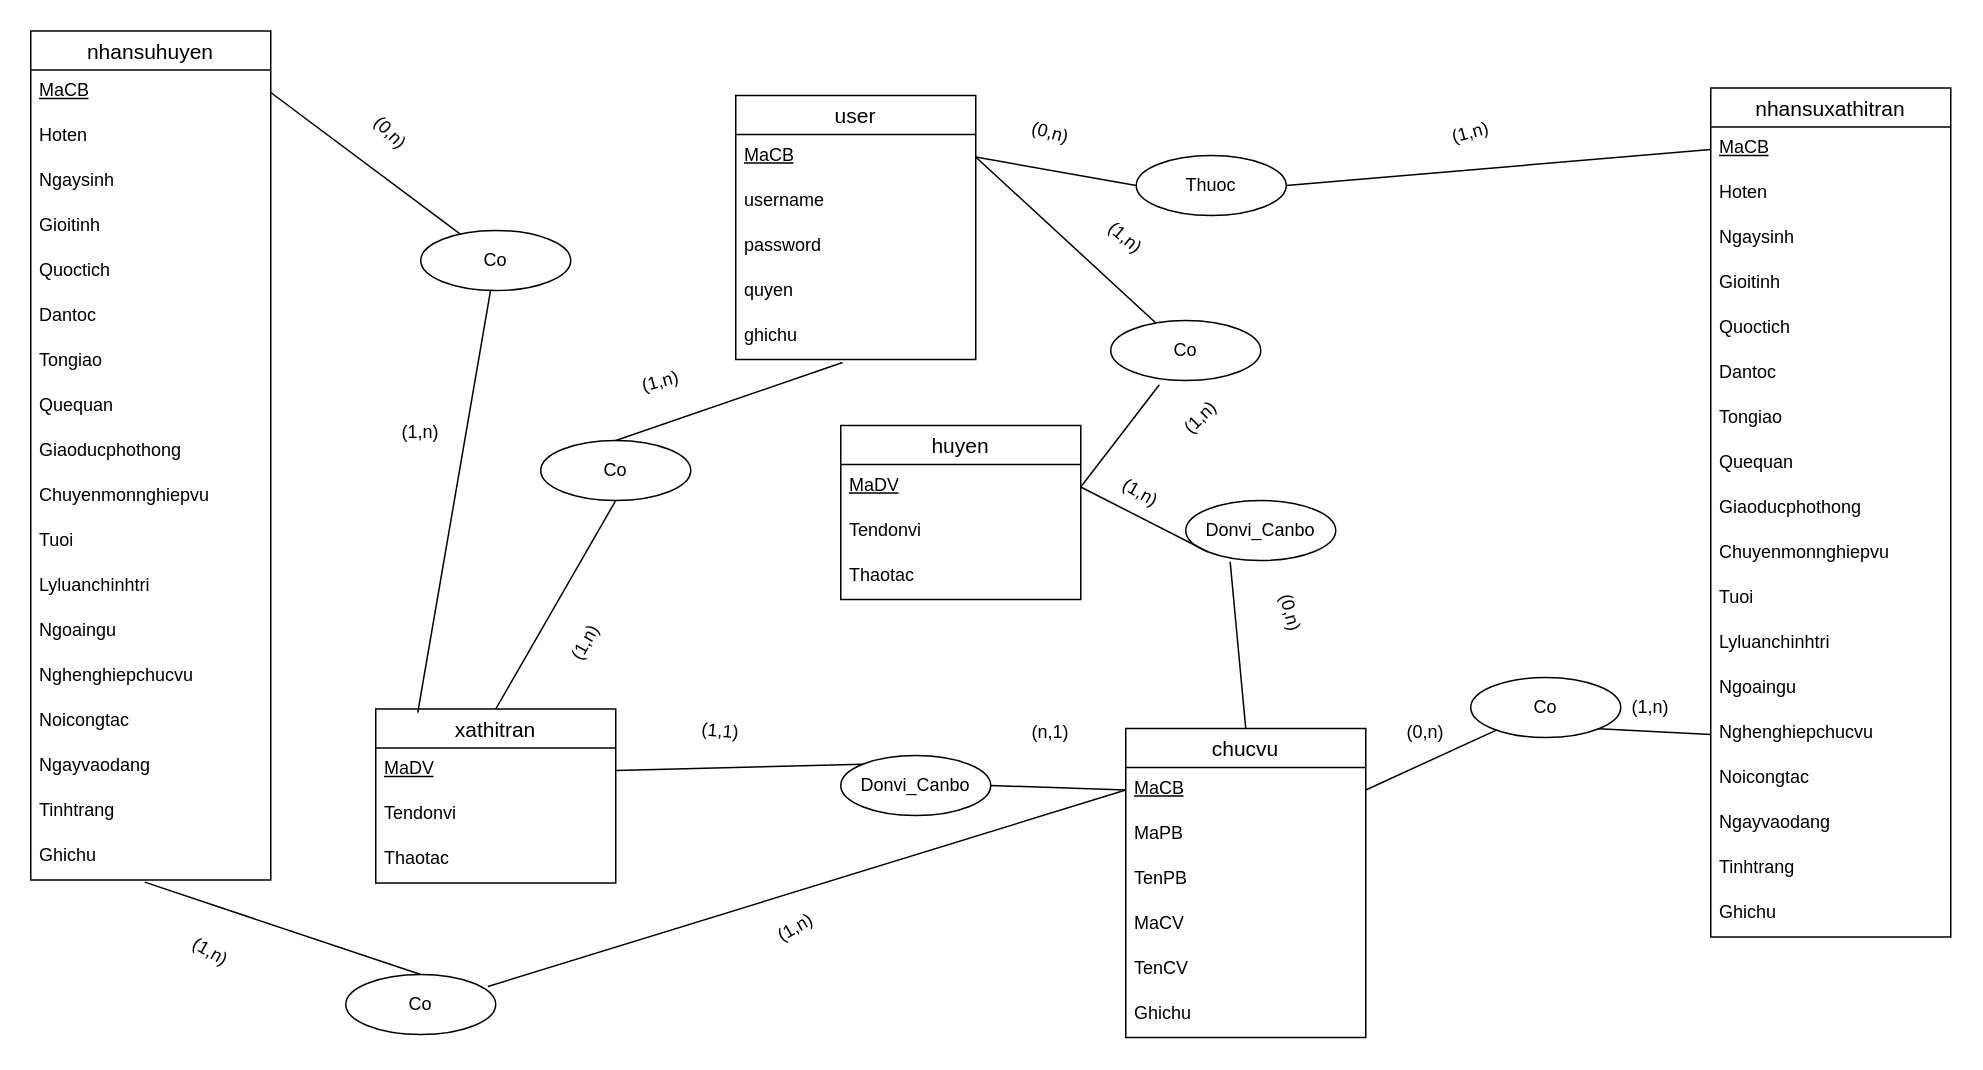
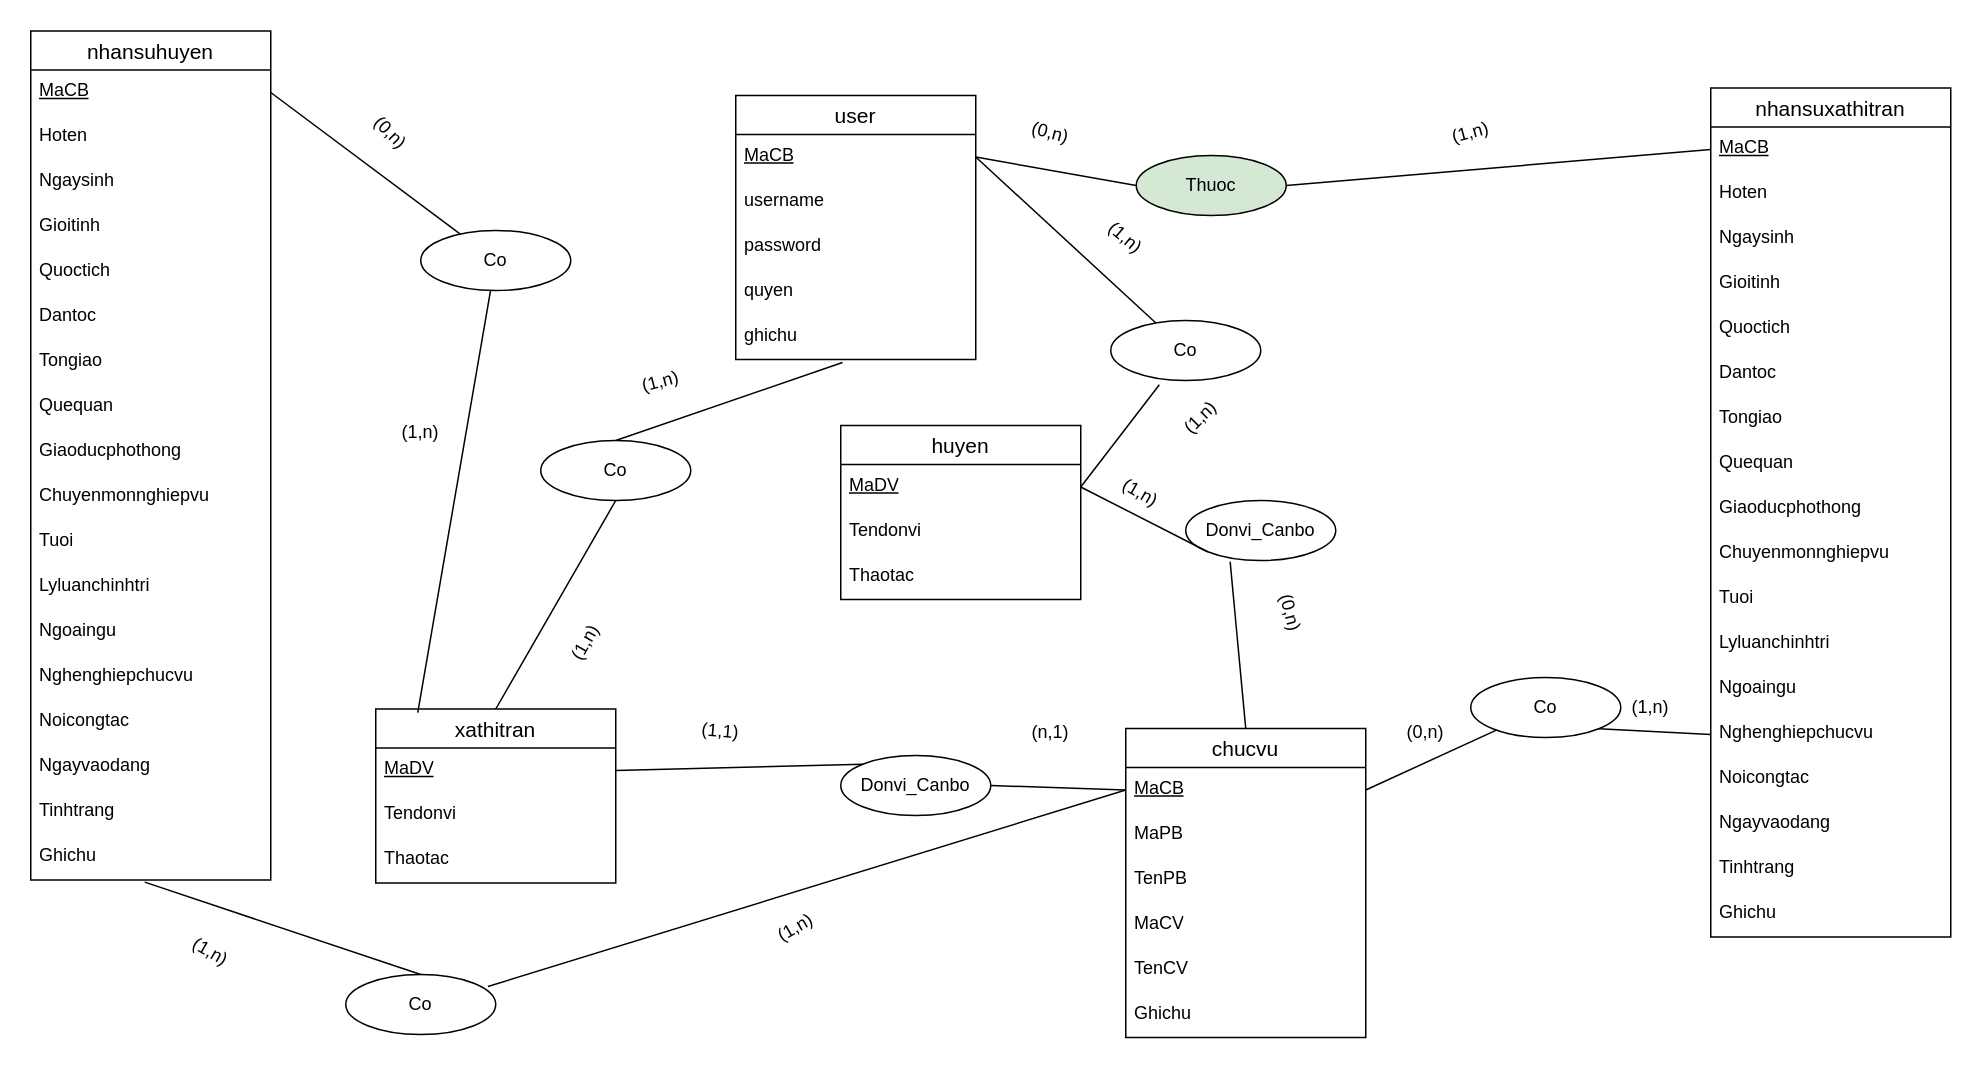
- <mxCell id="57" value="Thuoc" style="ellipse;whiteSpace=wrap;html=1;align=center;" vertex="1" parent="1"><mxGeometry x="757" y="103" width="100" height="40" as="geometry" /></mxCell>
+ <mxCell id="57" value="Thuoc" style="ellipse;whiteSpace=wrap;html=1;align=center;fillColor=#d5e8d4;" vertex="1" parent="1"><mxGeometry x="757" y="103" width="100" height="40" as="geometry" /></mxCell>
